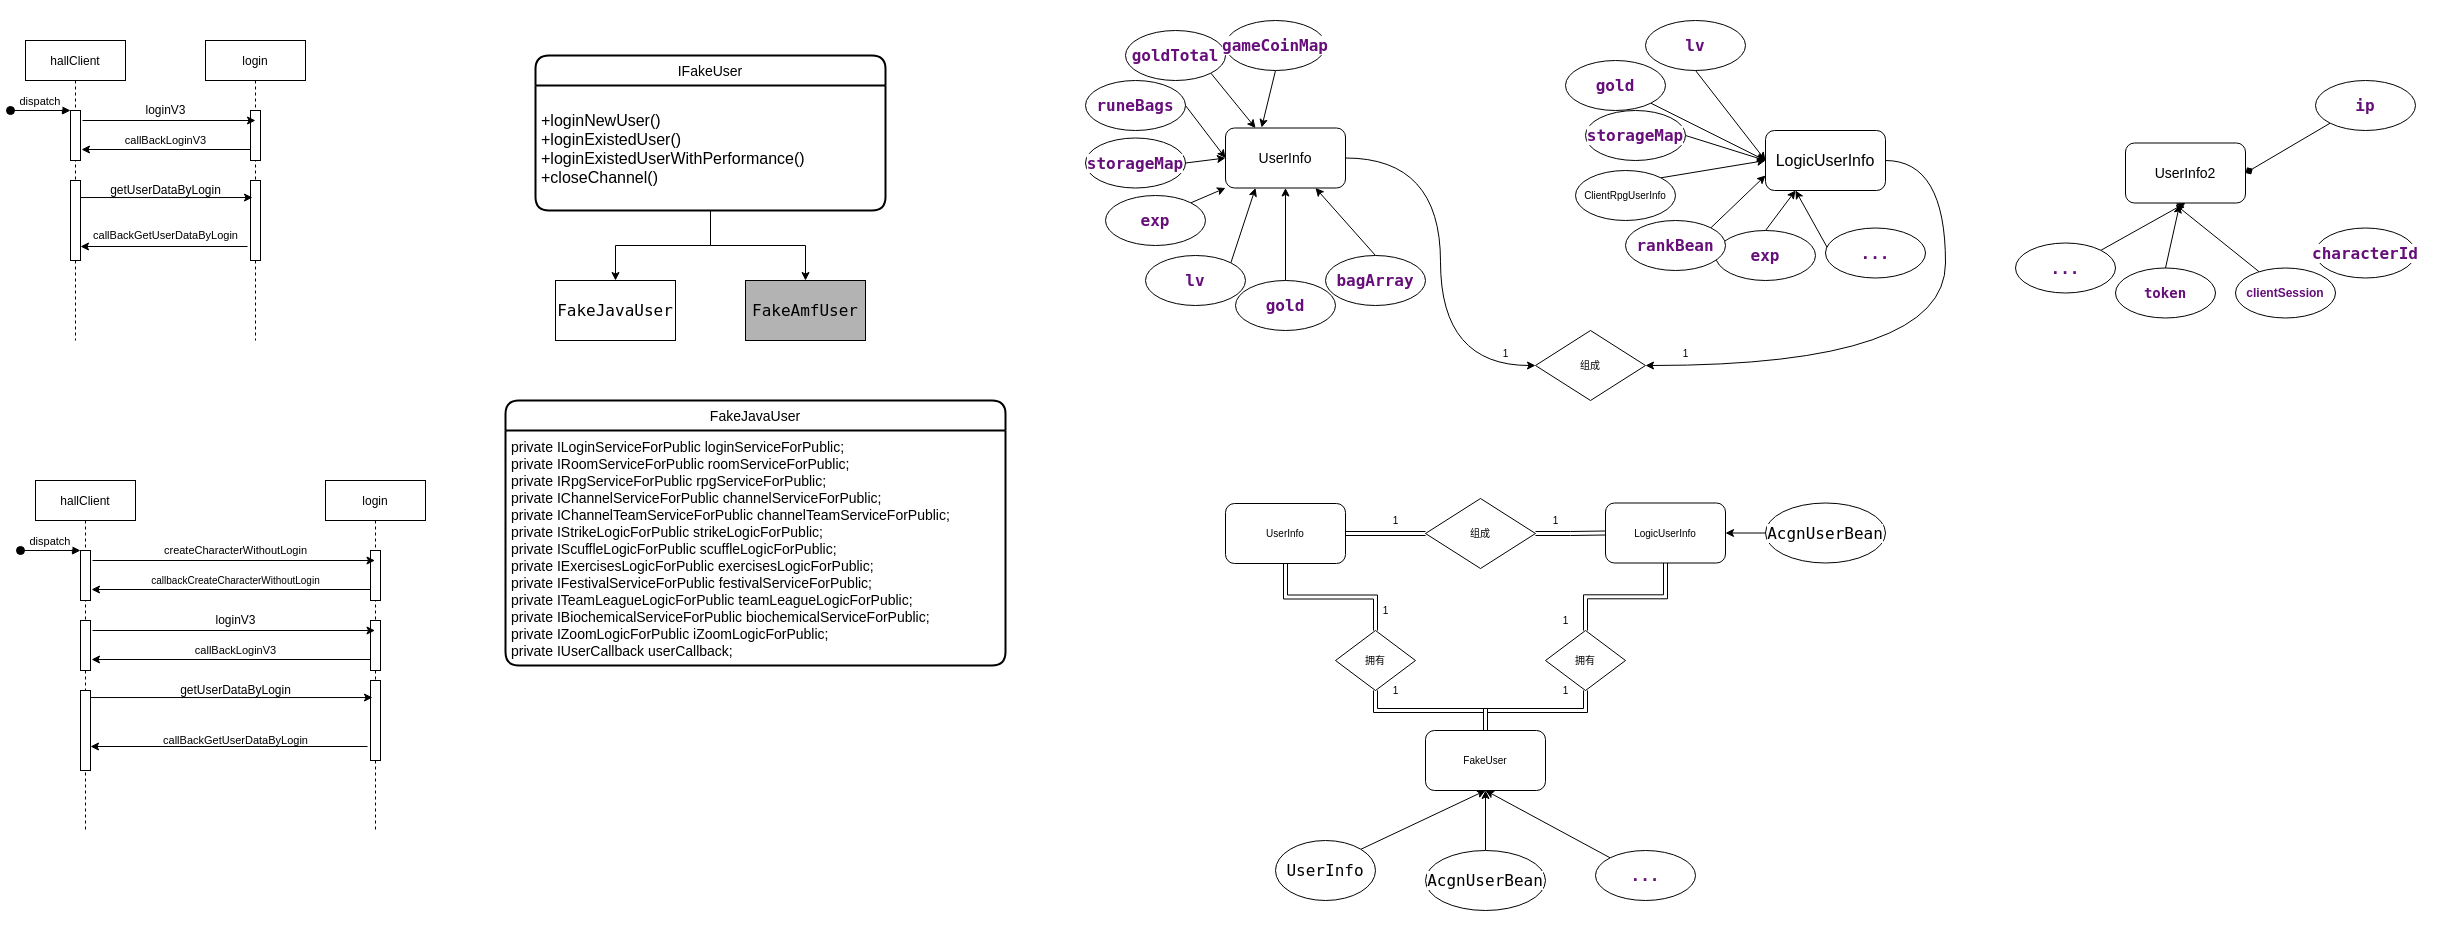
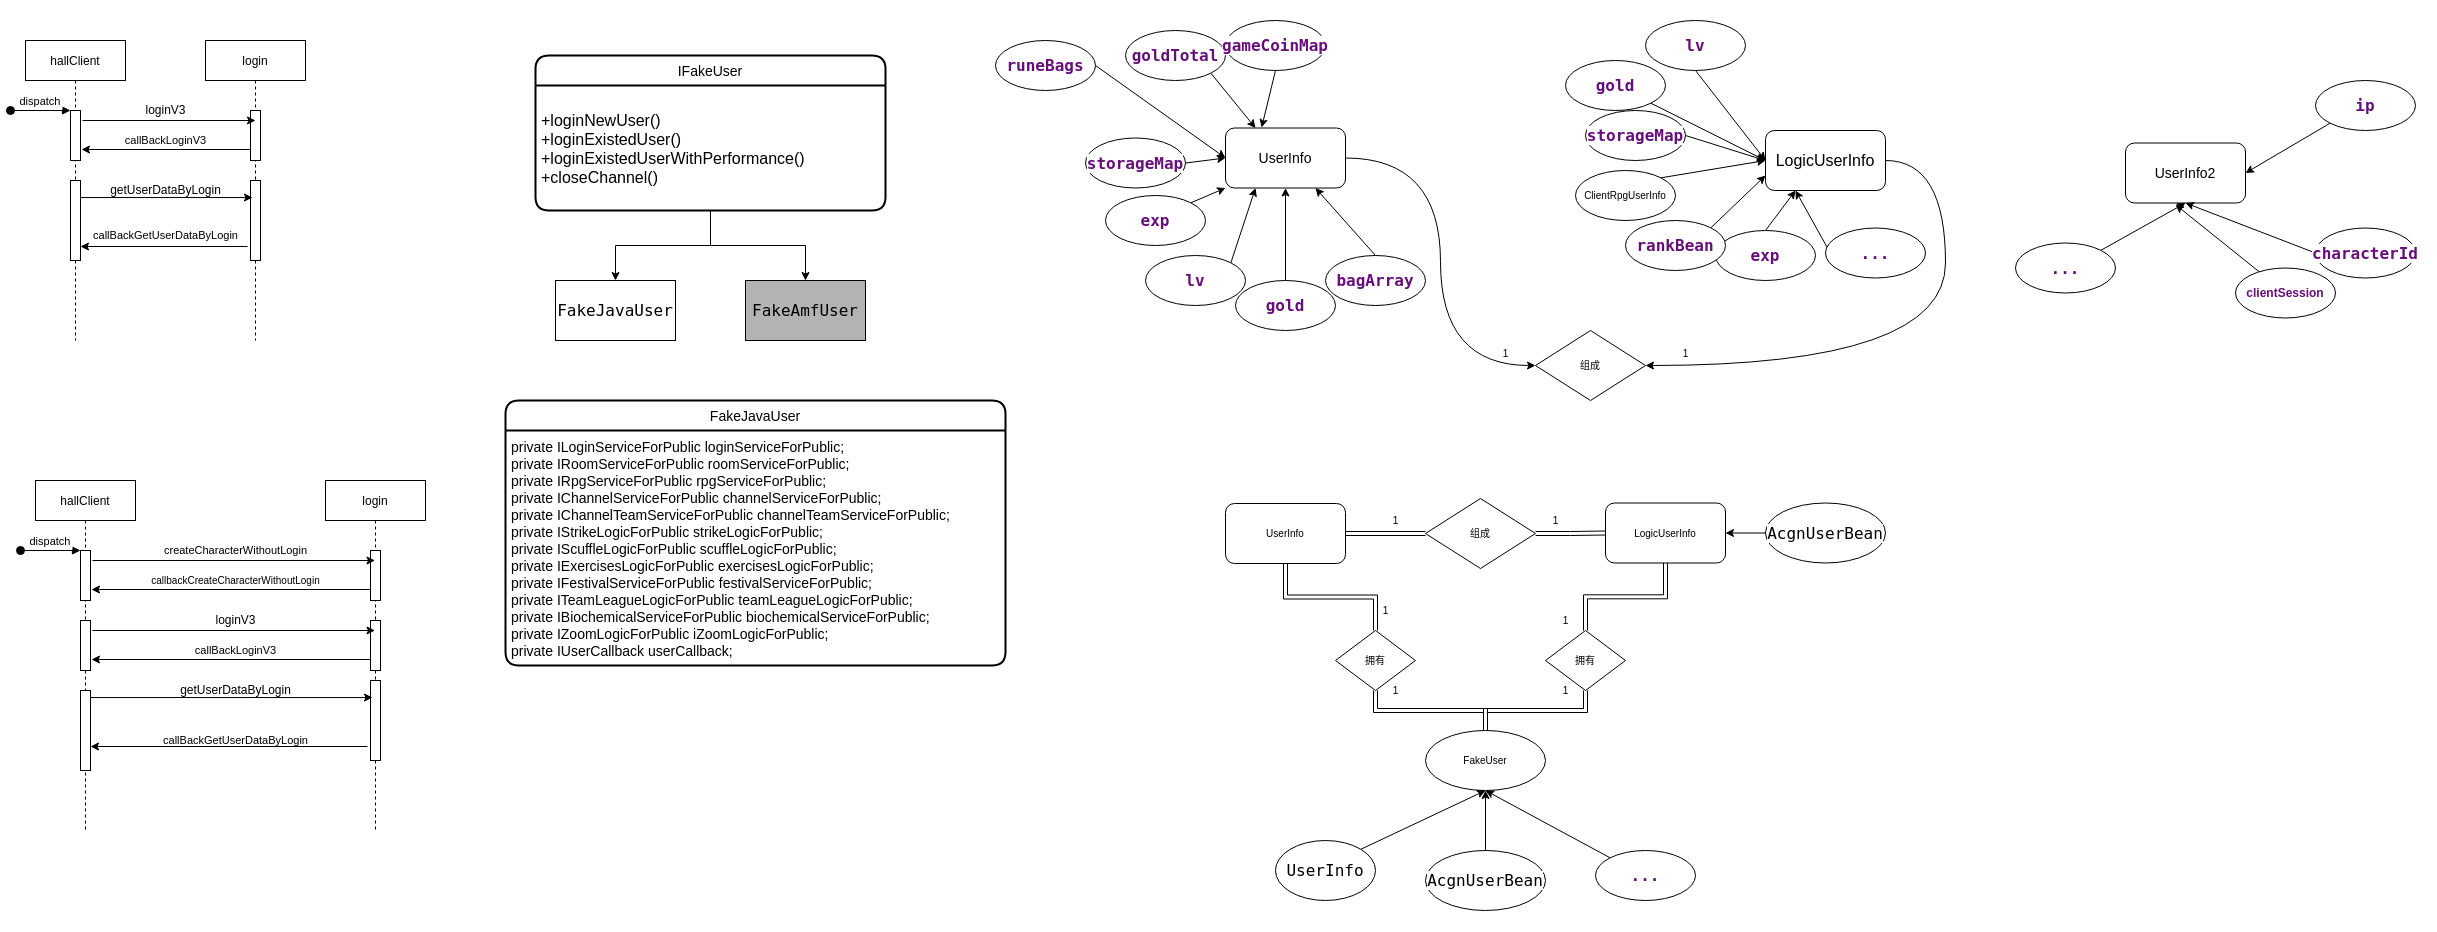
- <mxCell id="68" value="&lt;div style=&quot;background-color: rgb(255 , 255 , 255) ; font-size: 12px&quot;&gt;&lt;pre style=&quot;font-size: 12pt&quot;&gt;&lt;span style=&quot;color: #660e7a ; font-weight: bold&quot;&gt;runeBags&lt;/span&gt;&lt;/pre&gt;&lt;/div&gt;" style="ellipse;whiteSpace=wrap;html=1;labelBackgroundColor=none;fontFamily=Helvetica;fontSize=12;fontColor=default;fillColor=#FFFFFF;" vertex="1" parent="1"><mxGeometry x="1080" y="80" width="100" height="50" as="geometry" /></mxCell>
+ <mxCell id="68" value="&lt;div style=&quot;background-color: rgb(255 , 255 , 255) ; font-size: 12px&quot;&gt;&lt;pre style=&quot;font-size: 12pt&quot;&gt;&lt;span style=&quot;color: #660e7a ; font-weight: bold&quot;&gt;runeBags&lt;/span&gt;&lt;/pre&gt;&lt;/div&gt;" style="ellipse;whiteSpace=wrap;html=1;labelBackgroundColor=none;fontFamily=Helvetica;fontSize=12;fontColor=default;fillColor=#FFFFFF;" vertex="1" parent="1"><mxGeometry x="990" y="40" width="100" height="50" as="geometry" /></mxCell>
- <mxCell id="53" style="edgeStyle=none;rounded=0;orthogonalLoop=1;jettySize=auto;html=1;exitX=0;exitY=1;exitDx=0;exitDy=0;entryX=1;entryY=0.5;entryDx=0;entryDy=0;fontFamily=Helvetica;fontSize=14;fontColor=default;endArrow=diamond;" edge="1" parent="1" source="54" target="48"><mxGeometry relative="1" as="geometry" /></mxCell>
+ <mxCell id="53" style="edgeStyle=none;rounded=0;orthogonalLoop=1;jettySize=auto;html=1;exitX=0;exitY=1;exitDx=0;exitDy=0;entryX=1;entryY=0.5;entryDx=0;entryDy=0;fontFamily=Helvetica;fontSize=14;fontColor=default;" edge="1" parent="1" source="54" target="48"><mxGeometry relative="1" as="geometry" /></mxCell>
+ <mxCell id="55" style="edgeStyle=none;rounded=0;orthogonalLoop=1;jettySize=auto;html=1;exitX=0;exitY=0.5;exitDx=0;exitDy=0;entryX=0.5;entryY=1;entryDx=0;entryDy=0;fontFamily=Helvetica;fontSize=14;fontColor=default;" edge="1" parent="1" source="56" target="48"><mxGeometry relative="1" as="geometry"><mxPoint x="2200" y="230" as="targetPoint" /></mxGeometry></mxCell>
- <mxCell id="51" style="rounded=0;orthogonalLoop=1;jettySize=auto;html=1;exitX=0.5;exitY=0;exitDx=0;exitDy=0;fontFamily=Helvetica;fontSize=14;fontColor=default;entryX=0.451;entryY=1.028;entryDx=0;entryDy=0;entryPerimeter=0;" edge="1" parent="1" source="52" target="48"><mxGeometry relative="1" as="geometry"><mxPoint x="2200" y="230" as="targetPoint" /></mxGeometry></mxCell>
- <mxCell id="52" value="&lt;div style=&quot;background-color: rgb(255, 255, 255); font-size: 14px;&quot;&gt;&lt;pre style=&quot;font-size: 14px;&quot;&gt;&lt;span style=&quot;color: rgb(102, 14, 122); font-weight: bold; font-size: 14px;&quot;&gt;token&lt;/span&gt;&lt;/pre&gt;&lt;/div&gt;" style="ellipse;whiteSpace=wrap;html=1;labelBackgroundColor=none;fontFamily=Helvetica;fontSize=14;fontColor=default;fillColor=#FFFFFF;" vertex="1" parent="1"><mxGeometry x="2110" y="267.5" width="100" height="50" as="geometry" /></mxCell>
- <mxCell id="99" value="FakeUser" style="rounded=1;whiteSpace=wrap;html=1;labelBackgroundColor=none;fontFamily=Helvetica;fontSize=10;fontColor=default;fillColor=#FFFFFF;" vertex="1" parent="1"><mxGeometry x="1420" y="730" width="120" height="60" as="geometry" /></mxCell>
+ <mxCell id="99" value="FakeUser" style="ellipse;whiteSpace=wrap;html=1;labelBackgroundColor=none;fontFamily=Helvetica;fontSize=10;fontColor=default;fillColor=#FFFFFF;" vertex="1" parent="1"><mxGeometry x="1420" y="730" width="120" height="60" as="geometry" /></mxCell>
